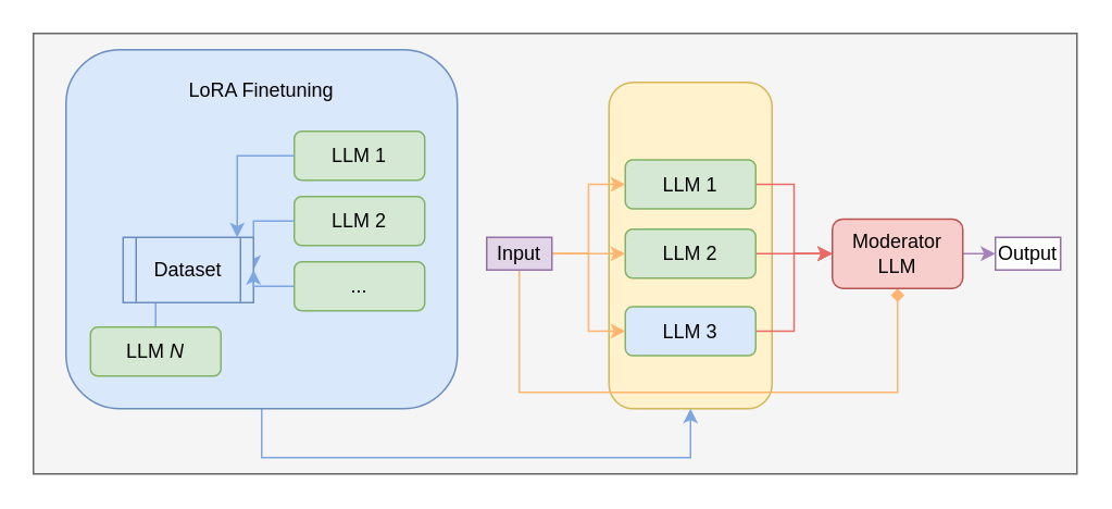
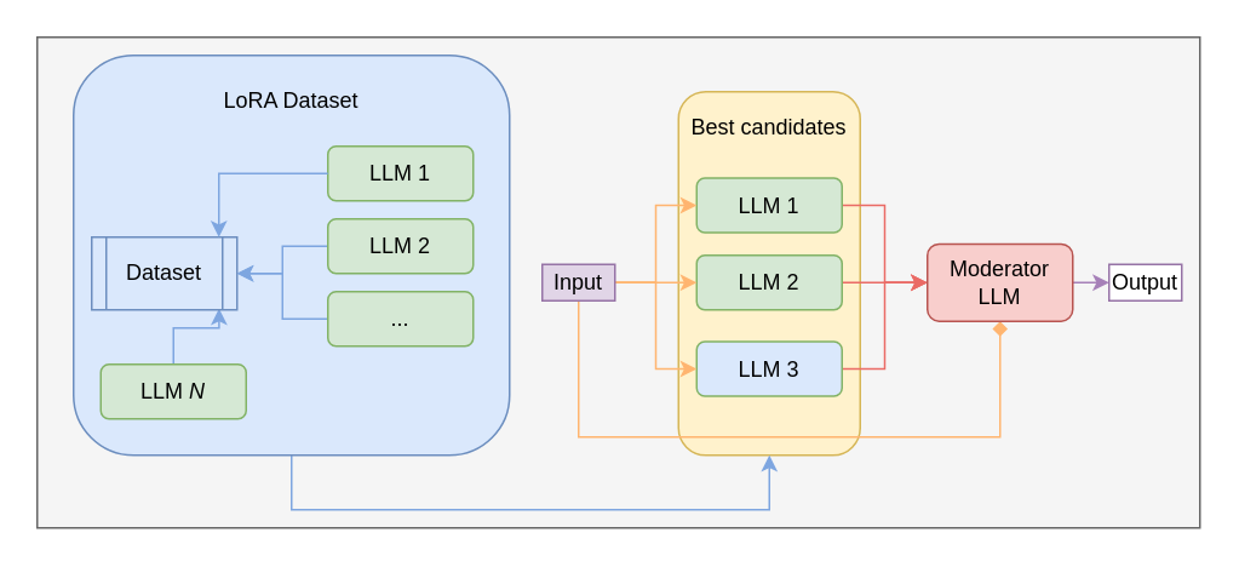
- <mxCell id="15" value="LoRA Finetuning" style="text;html=1;align=center;verticalAlign=middle;whiteSpace=wrap;rounded=0;" vertex="1" parent="1"><mxGeometry x="100" y="40" width="120" height="30" as="geometry" /></mxCell>
+ <mxCell id="15" value="LoRA Dataset" style="text;html=1;align=center;verticalAlign=middle;whiteSpace=wrap;rounded=0;" vertex="1" parent="1"><mxGeometry x="100" y="40" width="120" height="30" as="geometry" /></mxCell>
+ <mxCell id="22" value="Best candidates" style="text;html=1;align=center;verticalAlign=middle;whiteSpace=wrap;rounded=0;" vertex="1" parent="1"><mxGeometry x="373" y="60" width="100" height="20" as="geometry" /></mxCell>
- <mxCell id="11" value="Dataset" style="shape=process;whiteSpace=wrap;html=1;backgroundOutline=1;fillColor=#dae8fc;strokeColor=#6c8ebf;" vertex="1" parent="1"><mxGeometry x="75" y="145" width="80" height="40" as="geometry" /></mxCell>
+ <mxCell id="11" value="Dataset" style="shape=process;whiteSpace=wrap;html=1;backgroundOutline=1;fillColor=#dae8fc;strokeColor=#6c8ebf;" vertex="1" parent="1"><mxGeometry x="50" y="130" width="80" height="40" as="geometry" /></mxCell>
